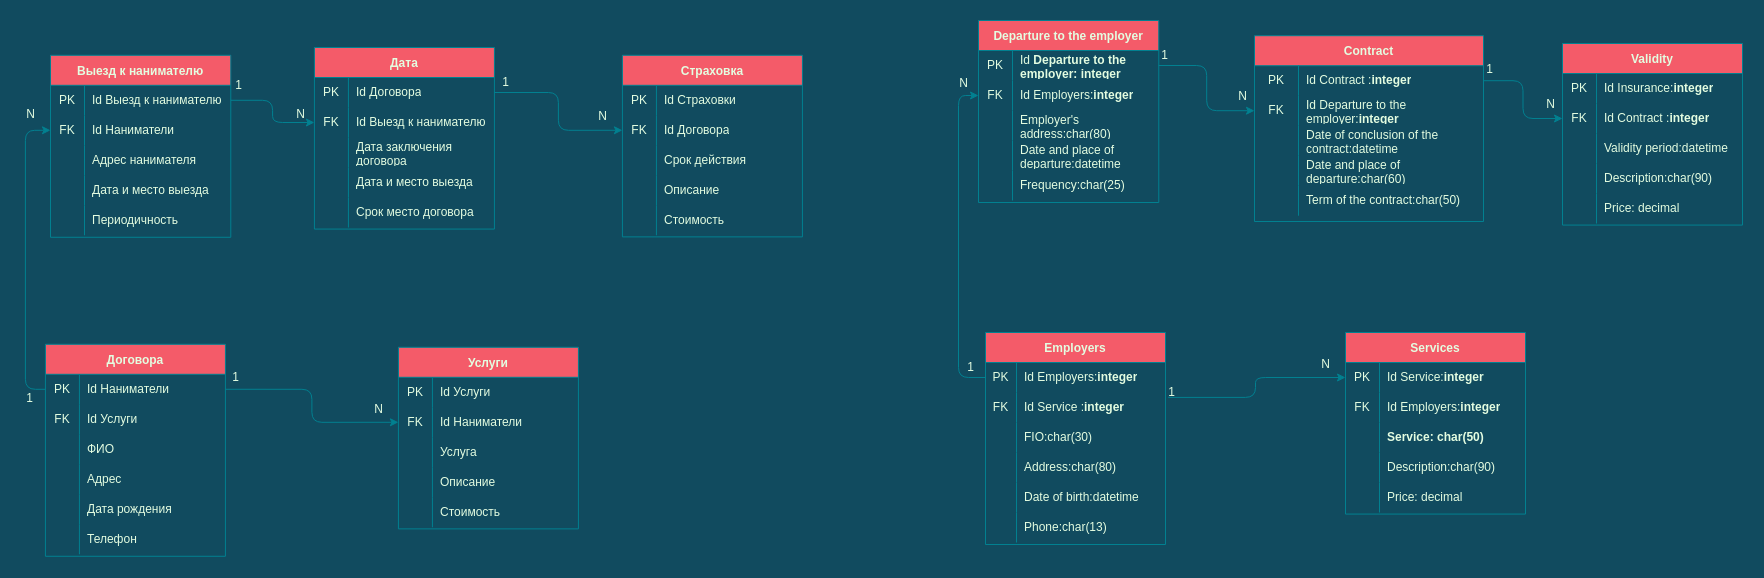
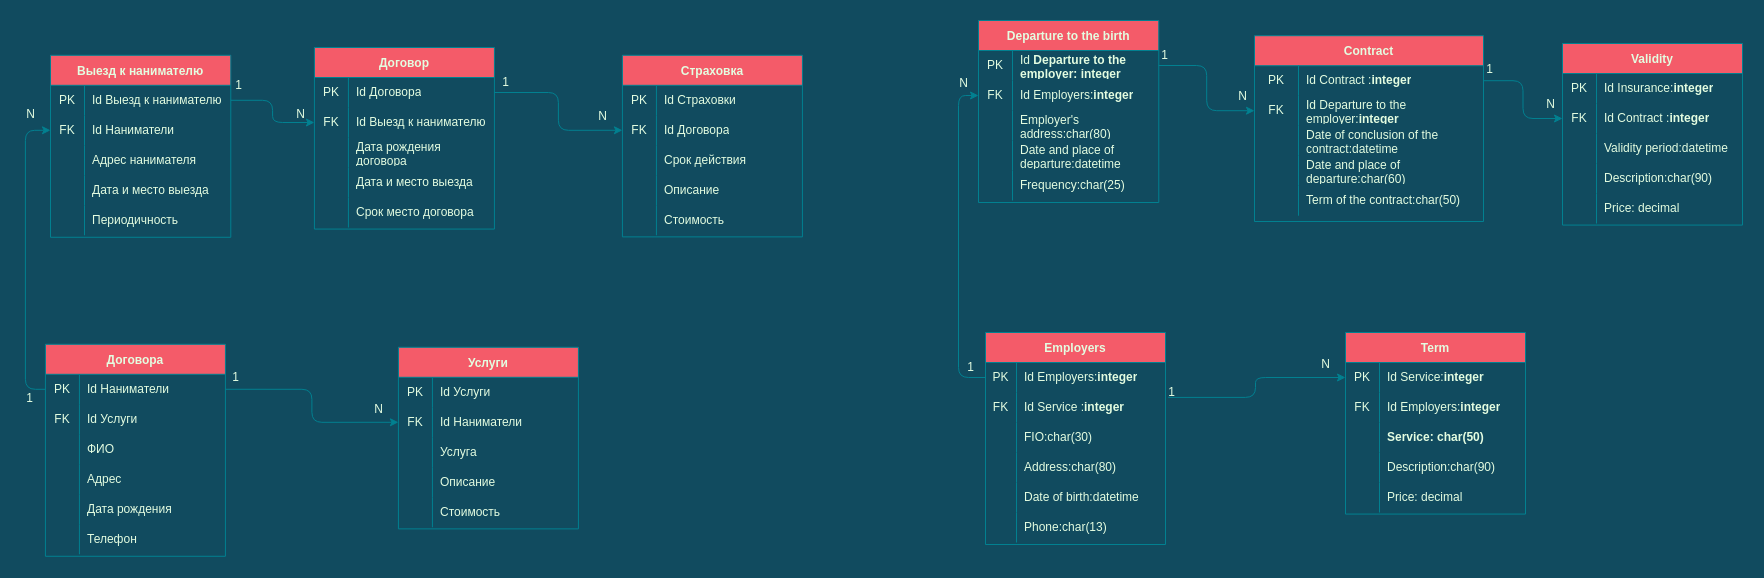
- <mxCell id="2" value="Departure to the employer" style="shape=table;startSize=30;container=1;collapsible=0;childLayout=tableLayout;fixedRows=1;rowLines=0;fontStyle=1;rounded=0;sketch=0;fontColor=#E4FDE1;strokeColor=#028090;fillColor=#F45B69;" parent="1" vertex="1"><mxGeometry x="978" y="20" width="180.294" height="182" as="geometry" /></mxCell>
+ <mxCell id="2" value="Departure to the birth" style="shape=table;startSize=30;container=1;collapsible=0;childLayout=tableLayout;fixedRows=1;rowLines=0;fontStyle=1;rounded=0;sketch=0;fontColor=#E4FDE1;strokeColor=#028090;fillColor=#F45B69;" parent="1" vertex="1"><mxGeometry x="978" y="20" width="180.294" height="182" as="geometry" /></mxCell>
- <mxCell id="105" value="Дата" style="shape=table;startSize=30;container=1;collapsible=0;childLayout=tableLayout;fixedRows=1;rowLines=0;fontStyle=1;rounded=0;sketch=0;fontColor=#E4FDE1;strokeColor=#028090;fillColor=#F45B69;" parent="1" vertex="1"><mxGeometry x="313.93" y="47" width="180" height="181.588" as="geometry" /></mxCell>
+ <mxCell id="105" value="Договор" style="shape=table;startSize=30;container=1;collapsible=0;childLayout=tableLayout;fixedRows=1;rowLines=0;fontStyle=1;rounded=0;sketch=0;fontColor=#E4FDE1;strokeColor=#028090;fillColor=#F45B69;" parent="1" vertex="1"><mxGeometry x="313.93" y="47" width="180" height="181.588" as="geometry" /></mxCell>
- <mxCell id="114" value="&lt;span&gt;Дата заключения договора&lt;/span&gt;" style="shape=partialRectangle;html=1;whiteSpace=wrap;connectable=0;fillColor=none;top=0;left=0;bottom=0;right=0;align=left;spacingLeft=6;overflow=hidden;rounded=0;sketch=0;fontColor=#E4FDE1;strokeColor=#028090;" parent="112" vertex="1"><mxGeometry x="34" width="146" height="30" as="geometry"><mxRectangle width="146" height="30" as="alternateBounds" /></mxGeometry></mxCell>
+ <mxCell id="114" value="&lt;span&gt;Дата рождения договора&lt;/span&gt;" style="shape=partialRectangle;html=1;whiteSpace=wrap;connectable=0;fillColor=none;top=0;left=0;bottom=0;right=0;align=left;spacingLeft=6;overflow=hidden;rounded=0;sketch=0;fontColor=#E4FDE1;strokeColor=#028090;" parent="112" vertex="1"><mxGeometry x="34" width="146" height="30" as="geometry"><mxRectangle width="146" height="30" as="alternateBounds" /></mxGeometry></mxCell>
- <mxCell id="69" value="Services" style="shape=table;startSize=30;container=1;collapsible=0;childLayout=tableLayout;fixedRows=1;rowLines=0;fontStyle=1;rounded=0;sketch=0;fontColor=#E4FDE1;strokeColor=#028090;fillColor=#F45B69;" parent="1" vertex="1"><mxGeometry x="1345" y="332" width="180" height="181.588" as="geometry" /></mxCell>
+ <mxCell id="69" value="Term" style="shape=table;startSize=30;container=1;collapsible=0;childLayout=tableLayout;fixedRows=1;rowLines=0;fontStyle=1;rounded=0;sketch=0;fontColor=#E4FDE1;strokeColor=#028090;fillColor=#F45B69;" parent="1" vertex="1"><mxGeometry x="1345" y="332" width="180" height="181.588" as="geometry" /></mxCell>
